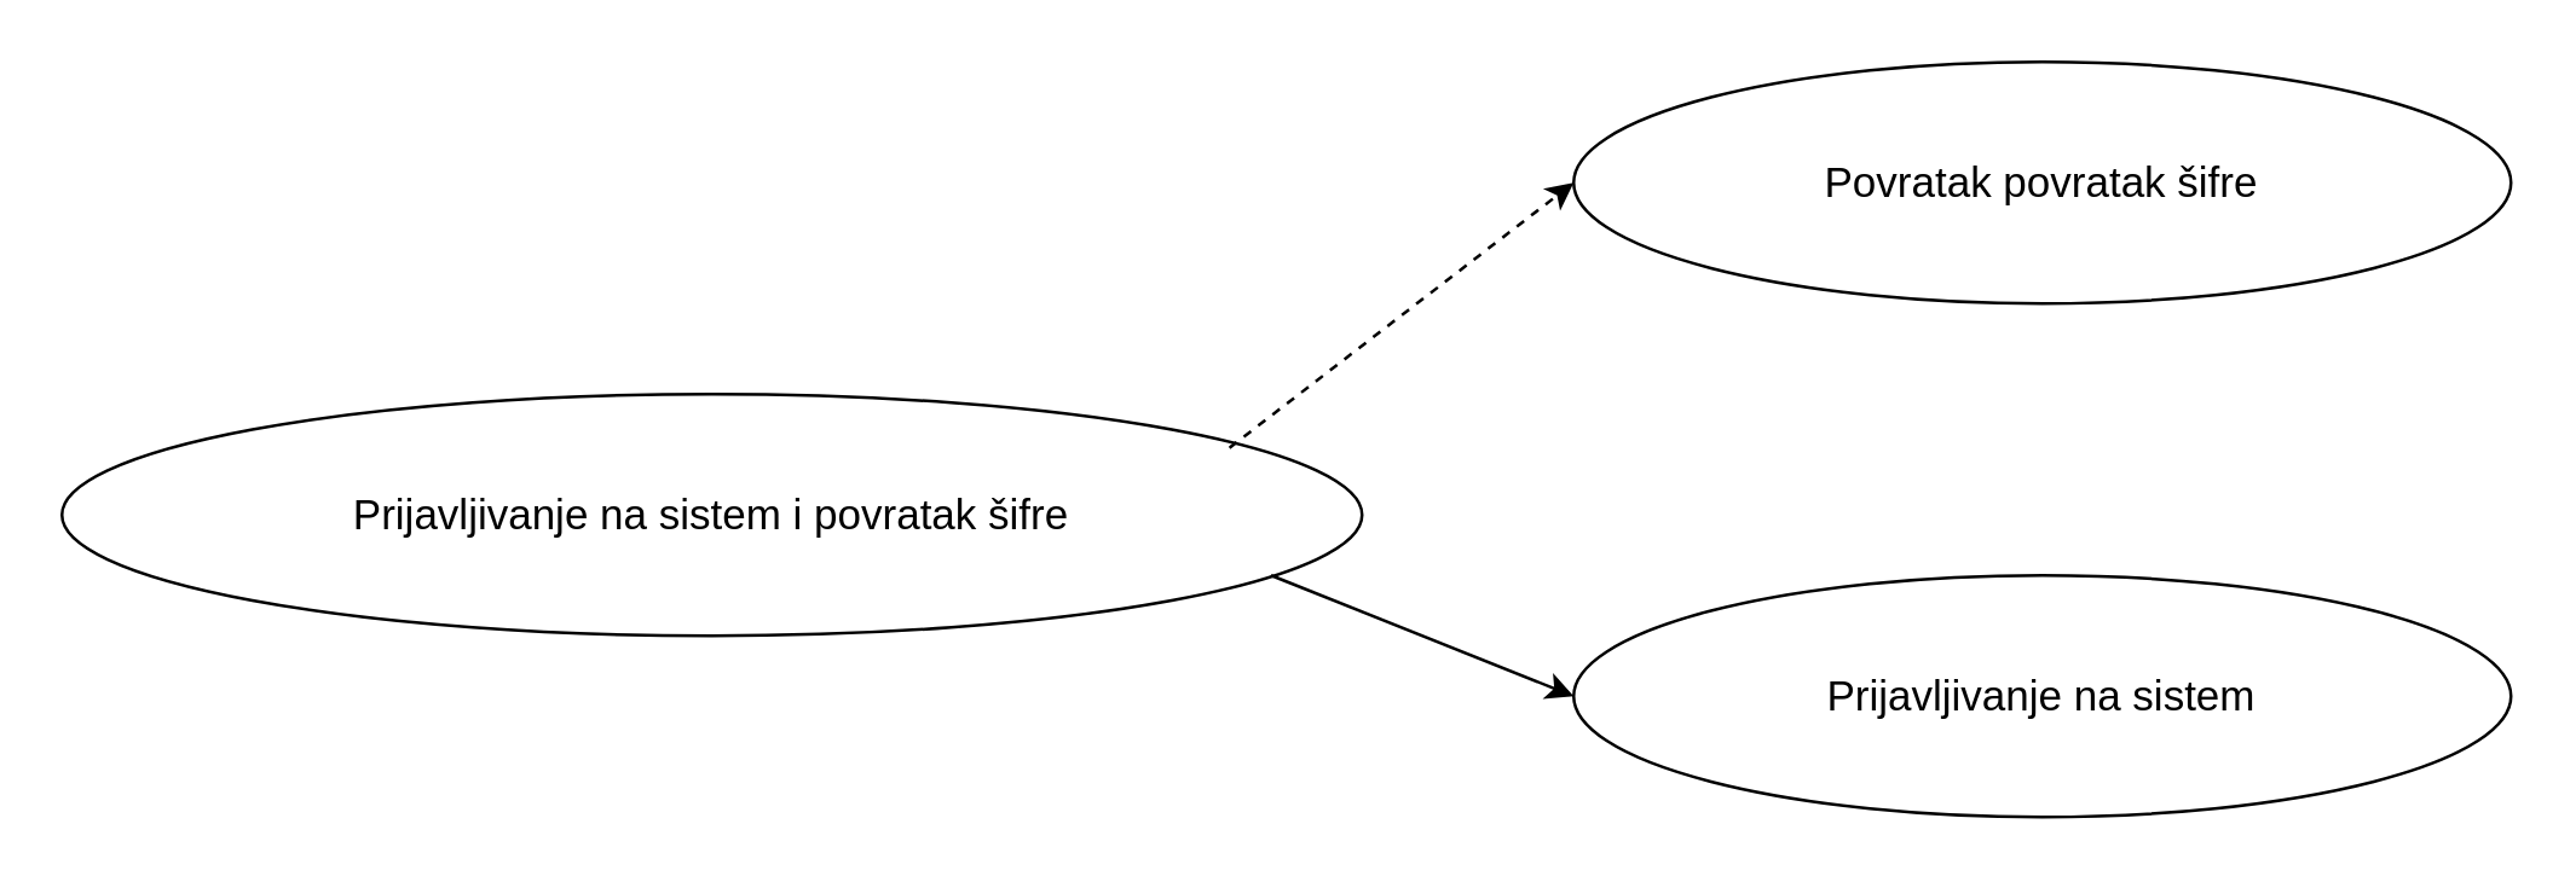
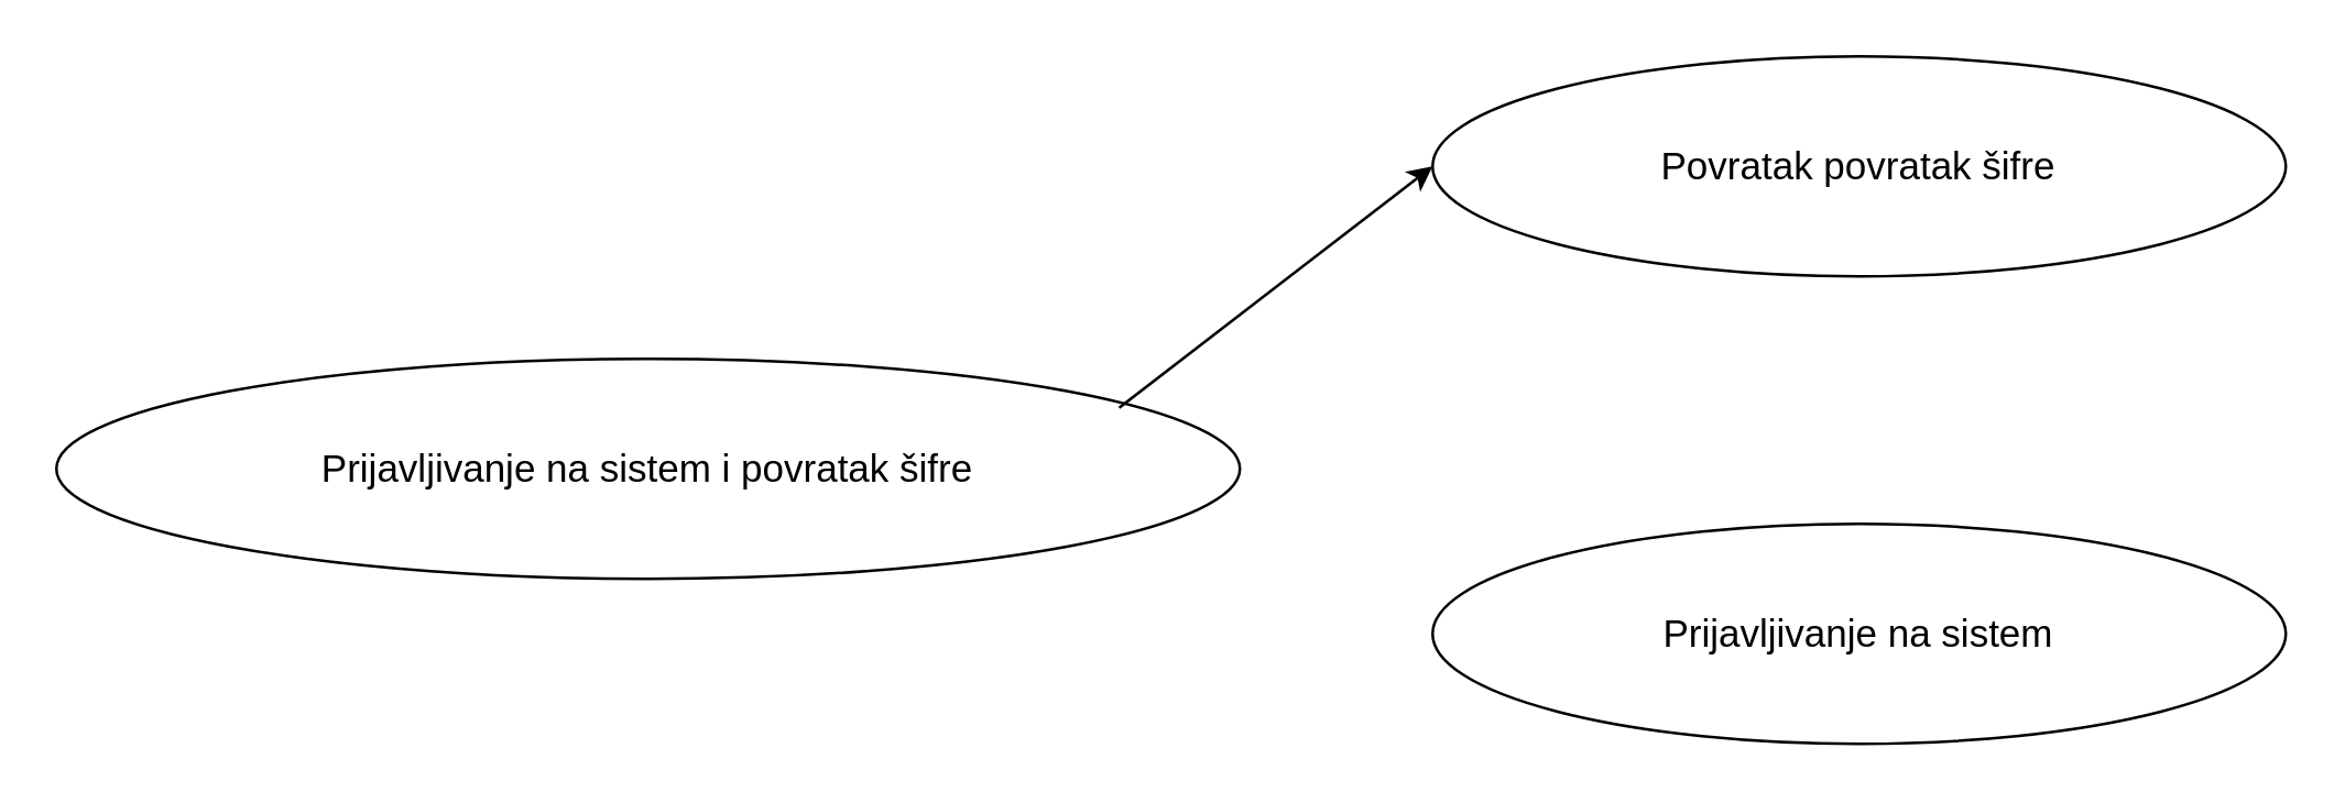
- <mxCell id="5" value="" style="endArrow=classic;html=1;rounded=0;exitX=0.898;exitY=0.222;exitDx=0;exitDy=0;exitPerimeter=0;entryX=0;entryY=0.5;entryDx=0;entryDy=0;dashed=1;" parent="1" source="2" target="3" edge="1"><mxGeometry width="50" height="50" relative="1" as="geometry"><mxPoint x="410" y="200" as="sourcePoint" /><mxPoint x="460" y="150" as="targetPoint" /></mxGeometry></mxCell>
+ <mxCell id="5" value="" style="endArrow=classic;html=1;rounded=0;exitX=0.898;exitY=0.222;exitDx=0;exitDy=0;exitPerimeter=0;entryX=0;entryY=0.5;entryDx=0;entryDy=0;" parent="1" source="2" target="3" edge="1"><mxGeometry width="50" height="50" relative="1" as="geometry"><mxPoint x="410" y="200" as="sourcePoint" /><mxPoint x="460" y="150" as="targetPoint" /></mxGeometry></mxCell>
- <mxCell id="6" value="" style="endArrow=classic;html=1;rounded=0;entryX=0;entryY=0.5;entryDx=0;entryDy=0;exitX=0.93;exitY=0.75;exitDx=0;exitDy=0;exitPerimeter=0;" parent="1" source="2" target="4" edge="1"><mxGeometry width="50" height="50" relative="1" as="geometry"><mxPoint x="410" y="200" as="sourcePoint" /><mxPoint x="460" y="150" as="targetPoint" /></mxGeometry></mxCell>
